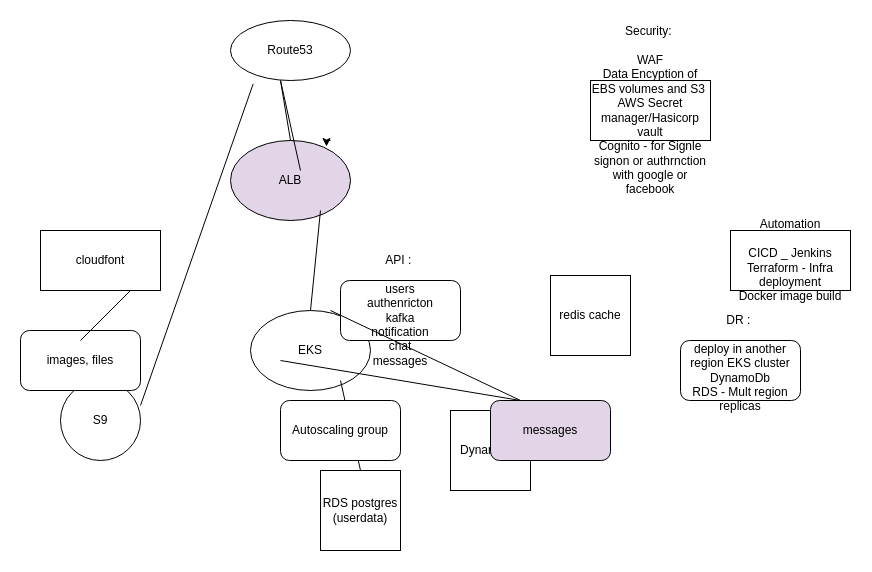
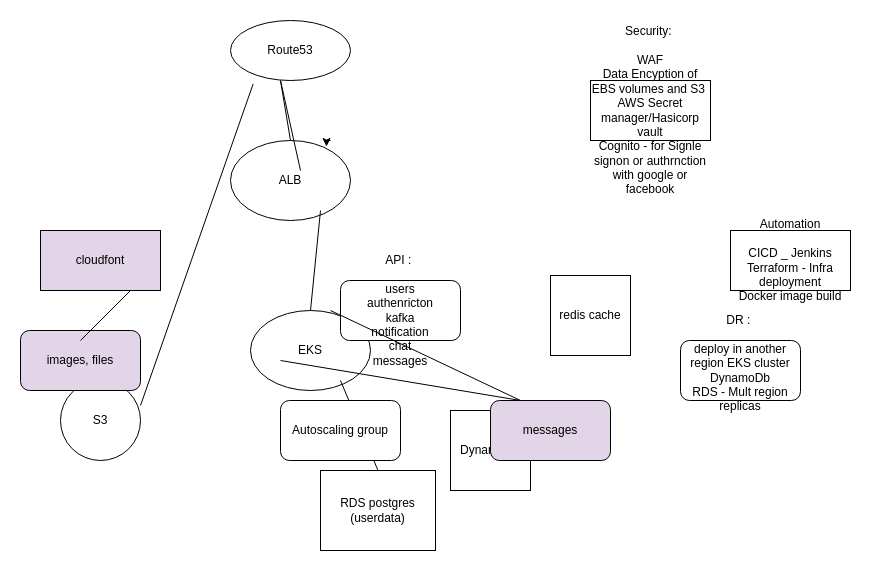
- <mxCell id="2" value="ALB" style="ellipse;whiteSpace=wrap;html=1;fillColor=#e1d5e7;" vertex="1" parent="1"><mxGeometry x="230" y="140" width="120" height="80" as="geometry" /></mxCell>
+ <mxCell id="2" value="ALB" style="ellipse;whiteSpace=wrap;html=1;" vertex="1" parent="1"><mxGeometry x="230" y="140" width="120" height="80" as="geometry" /></mxCell>
- <mxCell id="16" value="cloudfont" style="rounded=0;whiteSpace=wrap;html=1;" vertex="1" parent="1"><mxGeometry x="40" y="230" width="120" height="60" as="geometry" /></mxCell>
+ <mxCell id="16" value="cloudfont" style="rounded=0;whiteSpace=wrap;html=1;fillColor=#e1d5e7;" vertex="1" parent="1"><mxGeometry x="40" y="230" width="120" height="60" as="geometry" /></mxCell>
- <mxCell id="9" value="images, files" style="rounded=1;whiteSpace=wrap;html=1;" vertex="1" parent="1"><mxGeometry x="20" y="330" width="120" height="60" as="geometry" /></mxCell>
+ <mxCell id="9" value="images, files" style="rounded=1;whiteSpace=wrap;html=1;fillColor=#e1d5e7;" vertex="1" parent="1"><mxGeometry x="20" y="330" width="120" height="60" as="geometry" /></mxCell>
- <mxCell id="8" value="S9" style="ellipse;whiteSpace=wrap;html=1;aspect=fixed;" vertex="1" parent="1"><mxGeometry x="60" y="380" width="80" height="80" as="geometry" /></mxCell>
+ <mxCell id="8" value="S3" style="ellipse;whiteSpace=wrap;html=1;aspect=fixed;" vertex="1" parent="1"><mxGeometry x="60" y="380" width="80" height="80" as="geometry" /></mxCell>
- <mxCell id="12" value="RDS postgres (userdata)" style="whiteSpace=wrap;html=1;aspect=fixed;" vertex="1" parent="1"><mxGeometry x="320" y="470" width="80" height="80" as="geometry" /></mxCell>
+ <mxCell id="12" value="RDS postgres (userdata)" style="whiteSpace=wrap;html=1;aspect=fixed;" vertex="1" parent="1"><mxGeometry x="320" y="470" width="115" height="80" as="geometry" /></mxCell>
